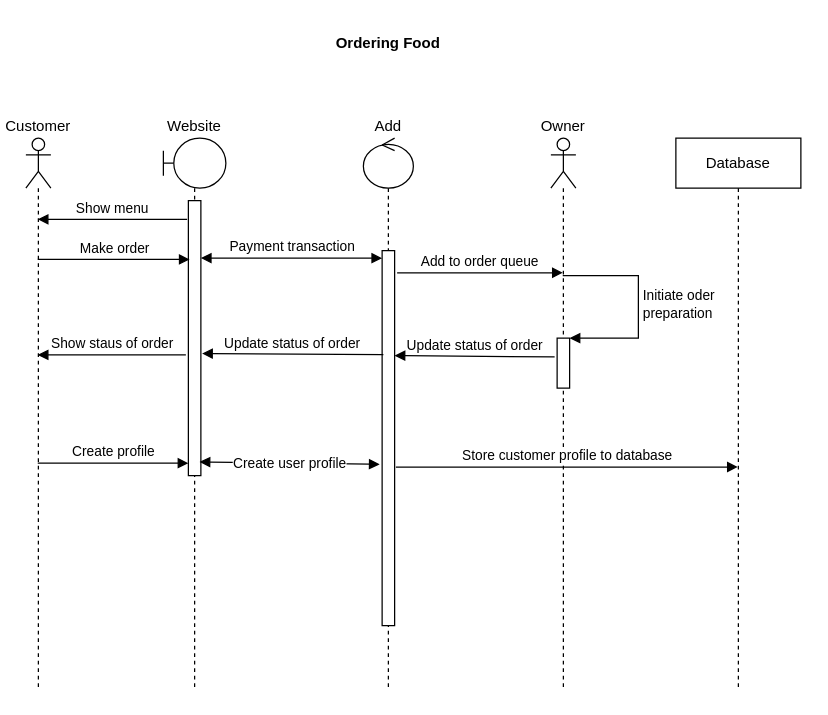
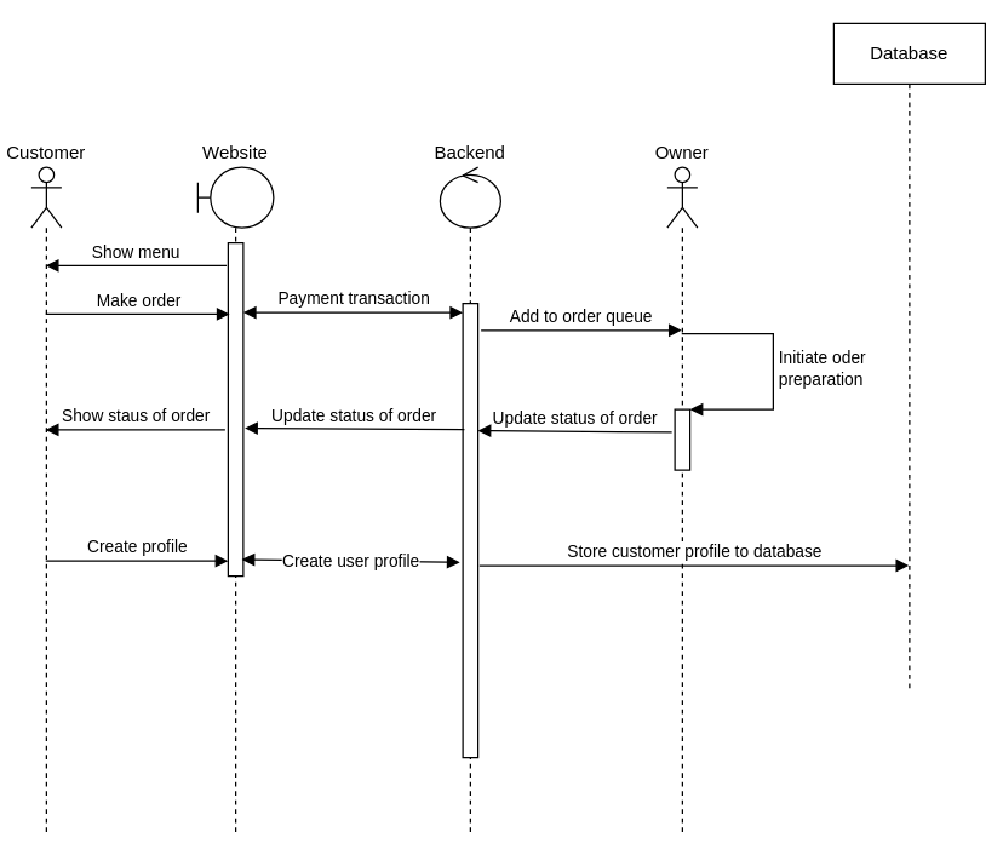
- <mxCell id="21" value="Ordering Food" style="text;align=center;fontStyle=1;verticalAlign=middle;spacingLeft=3;spacingRight=3;strokeColor=none;rotatable=0;points=[[0,0.5],[1,0.5]];portConstraint=eastwest;gradientColor=none;" vertex="1" parent="1"><mxGeometry x="270" y="20" width="80" height="26" as="geometry" /></mxCell>
- <mxCell id="5" value="Add" style="shape=umlLifeline;participant=umlControl;perimeter=lifelinePerimeter;whiteSpace=wrap;html=1;container=1;collapsible=0;recursiveResize=0;verticalAlign=bottom;spacingTop=36;outlineConnect=0;labelPosition=center;verticalLabelPosition=top;align=center;" vertex="1" parent="1"><mxGeometry x="290" y="110" width="40" height="440" as="geometry" /></mxCell>
+ <mxCell id="5" value="Backend" style="shape=umlLifeline;participant=umlControl;perimeter=lifelinePerimeter;whiteSpace=wrap;html=1;container=1;collapsible=0;recursiveResize=0;verticalAlign=bottom;spacingTop=36;outlineConnect=0;labelPosition=center;verticalLabelPosition=top;align=center;" vertex="1" parent="1"><mxGeometry x="290" y="110" width="40" height="440" as="geometry" /></mxCell>
- <mxCell id="7" value="Database" style="shape=umlLifeline;perimeter=lifelinePerimeter;whiteSpace=wrap;html=1;container=1;collapsible=0;recursiveResize=0;outlineConnect=0;" vertex="1" parent="1"><mxGeometry x="540" y="110" width="100" height="440" as="geometry" /></mxCell>
+ <mxCell id="7" value="Database" style="shape=umlLifeline;perimeter=lifelinePerimeter;whiteSpace=wrap;html=1;container=1;collapsible=0;recursiveResize=0;outlineConnect=0;" vertex="1" parent="1"><mxGeometry x="550" y="15" width="100" height="440" as="geometry" /></mxCell>
